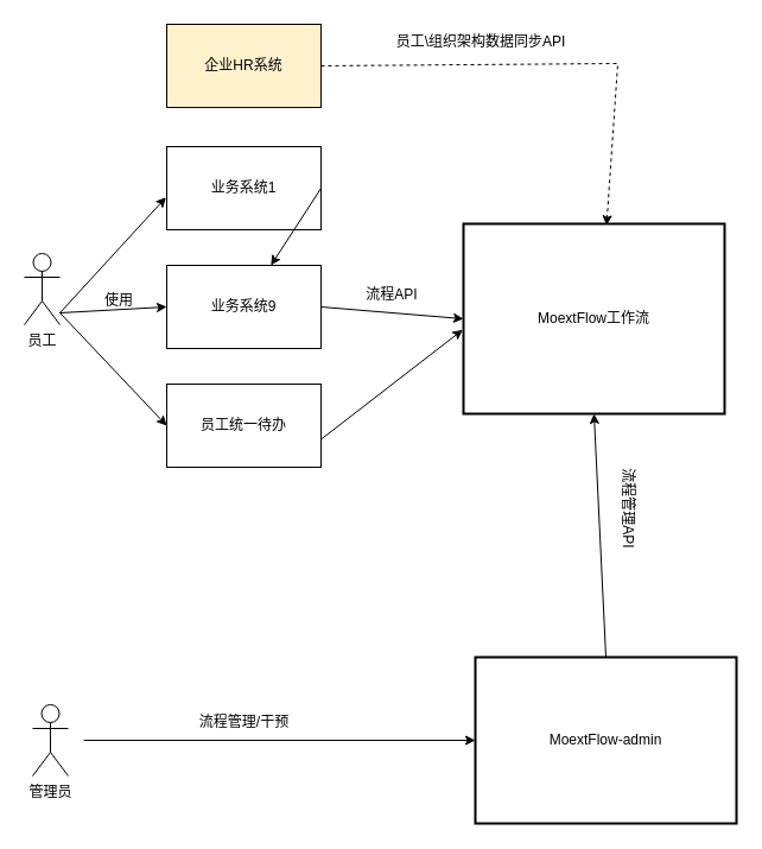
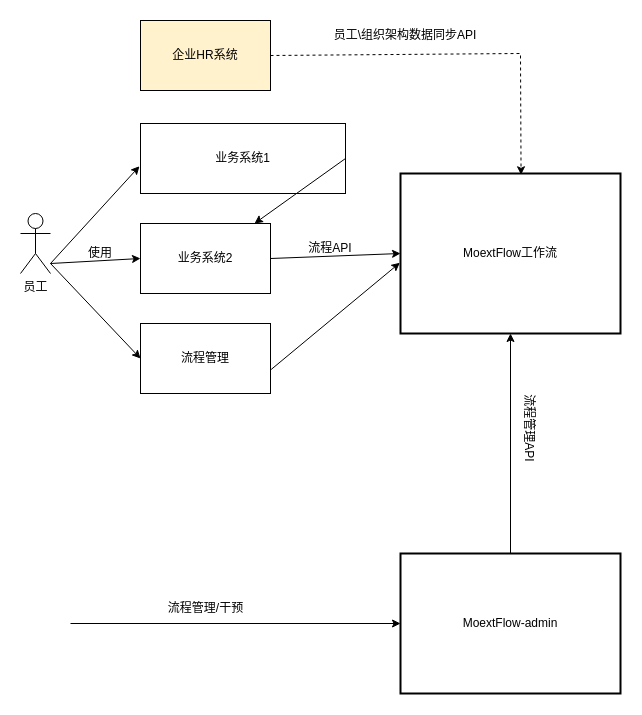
- <mxCell id="2" value="业务系统1" style="rounded=0;whiteSpace=wrap;html=1;" parent="1" vertex="1"><mxGeometry x="140" y="123" width="130" height="70" as="geometry" /></mxCell>
+ <mxCell id="2" value="业务系统1" style="rounded=0;whiteSpace=wrap;html=1;" parent="1" vertex="1"><mxGeometry x="140" y="123" width="205" height="70" as="geometry" /></mxCell>
- <mxCell id="4" value="业务系统9" style="rounded=0;whiteSpace=wrap;html=1;" parent="1" vertex="1"><mxGeometry x="140" y="223" width="130" height="70" as="geometry" /></mxCell>
+ <mxCell id="4" value="业务系统2" style="rounded=0;whiteSpace=wrap;html=1;" parent="1" vertex="1"><mxGeometry x="140" y="223" width="130" height="70" as="geometry" /></mxCell>
- <mxCell id="9" value="MoextFlow工作流" style="rounded=0;whiteSpace=wrap;html=1;strokeWidth=2;" parent="1" vertex="1"><mxGeometry x="390" y="188" width="220" height="160" as="geometry" /></mxCell>
+ <mxCell id="9" value="MoextFlow工作流" style="rounded=0;whiteSpace=wrap;html=1;strokeWidth=2;" parent="1" vertex="1"><mxGeometry x="400" y="173" width="220" height="160" as="geometry" /></mxCell>
- <mxCell id="5" value="员工统一待办" style="rounded=0;whiteSpace=wrap;html=1;" parent="1" vertex="1"><mxGeometry x="140" y="323" width="130" height="70" as="geometry" /></mxCell>
+ <mxCell id="5" value="流程管理" style="rounded=0;whiteSpace=wrap;html=1;" parent="1" vertex="1"><mxGeometry x="140" y="323" width="130" height="70" as="geometry" /></mxCell>
- <mxCell id="20" value="管理员" style="shape=umlActor;verticalLabelPosition=bottom;verticalAlign=top;html=1;outlineConnect=0;" parent="1" vertex="1"><mxGeometry x="27" y="593" width="30" height="60" as="geometry" /></mxCell>
